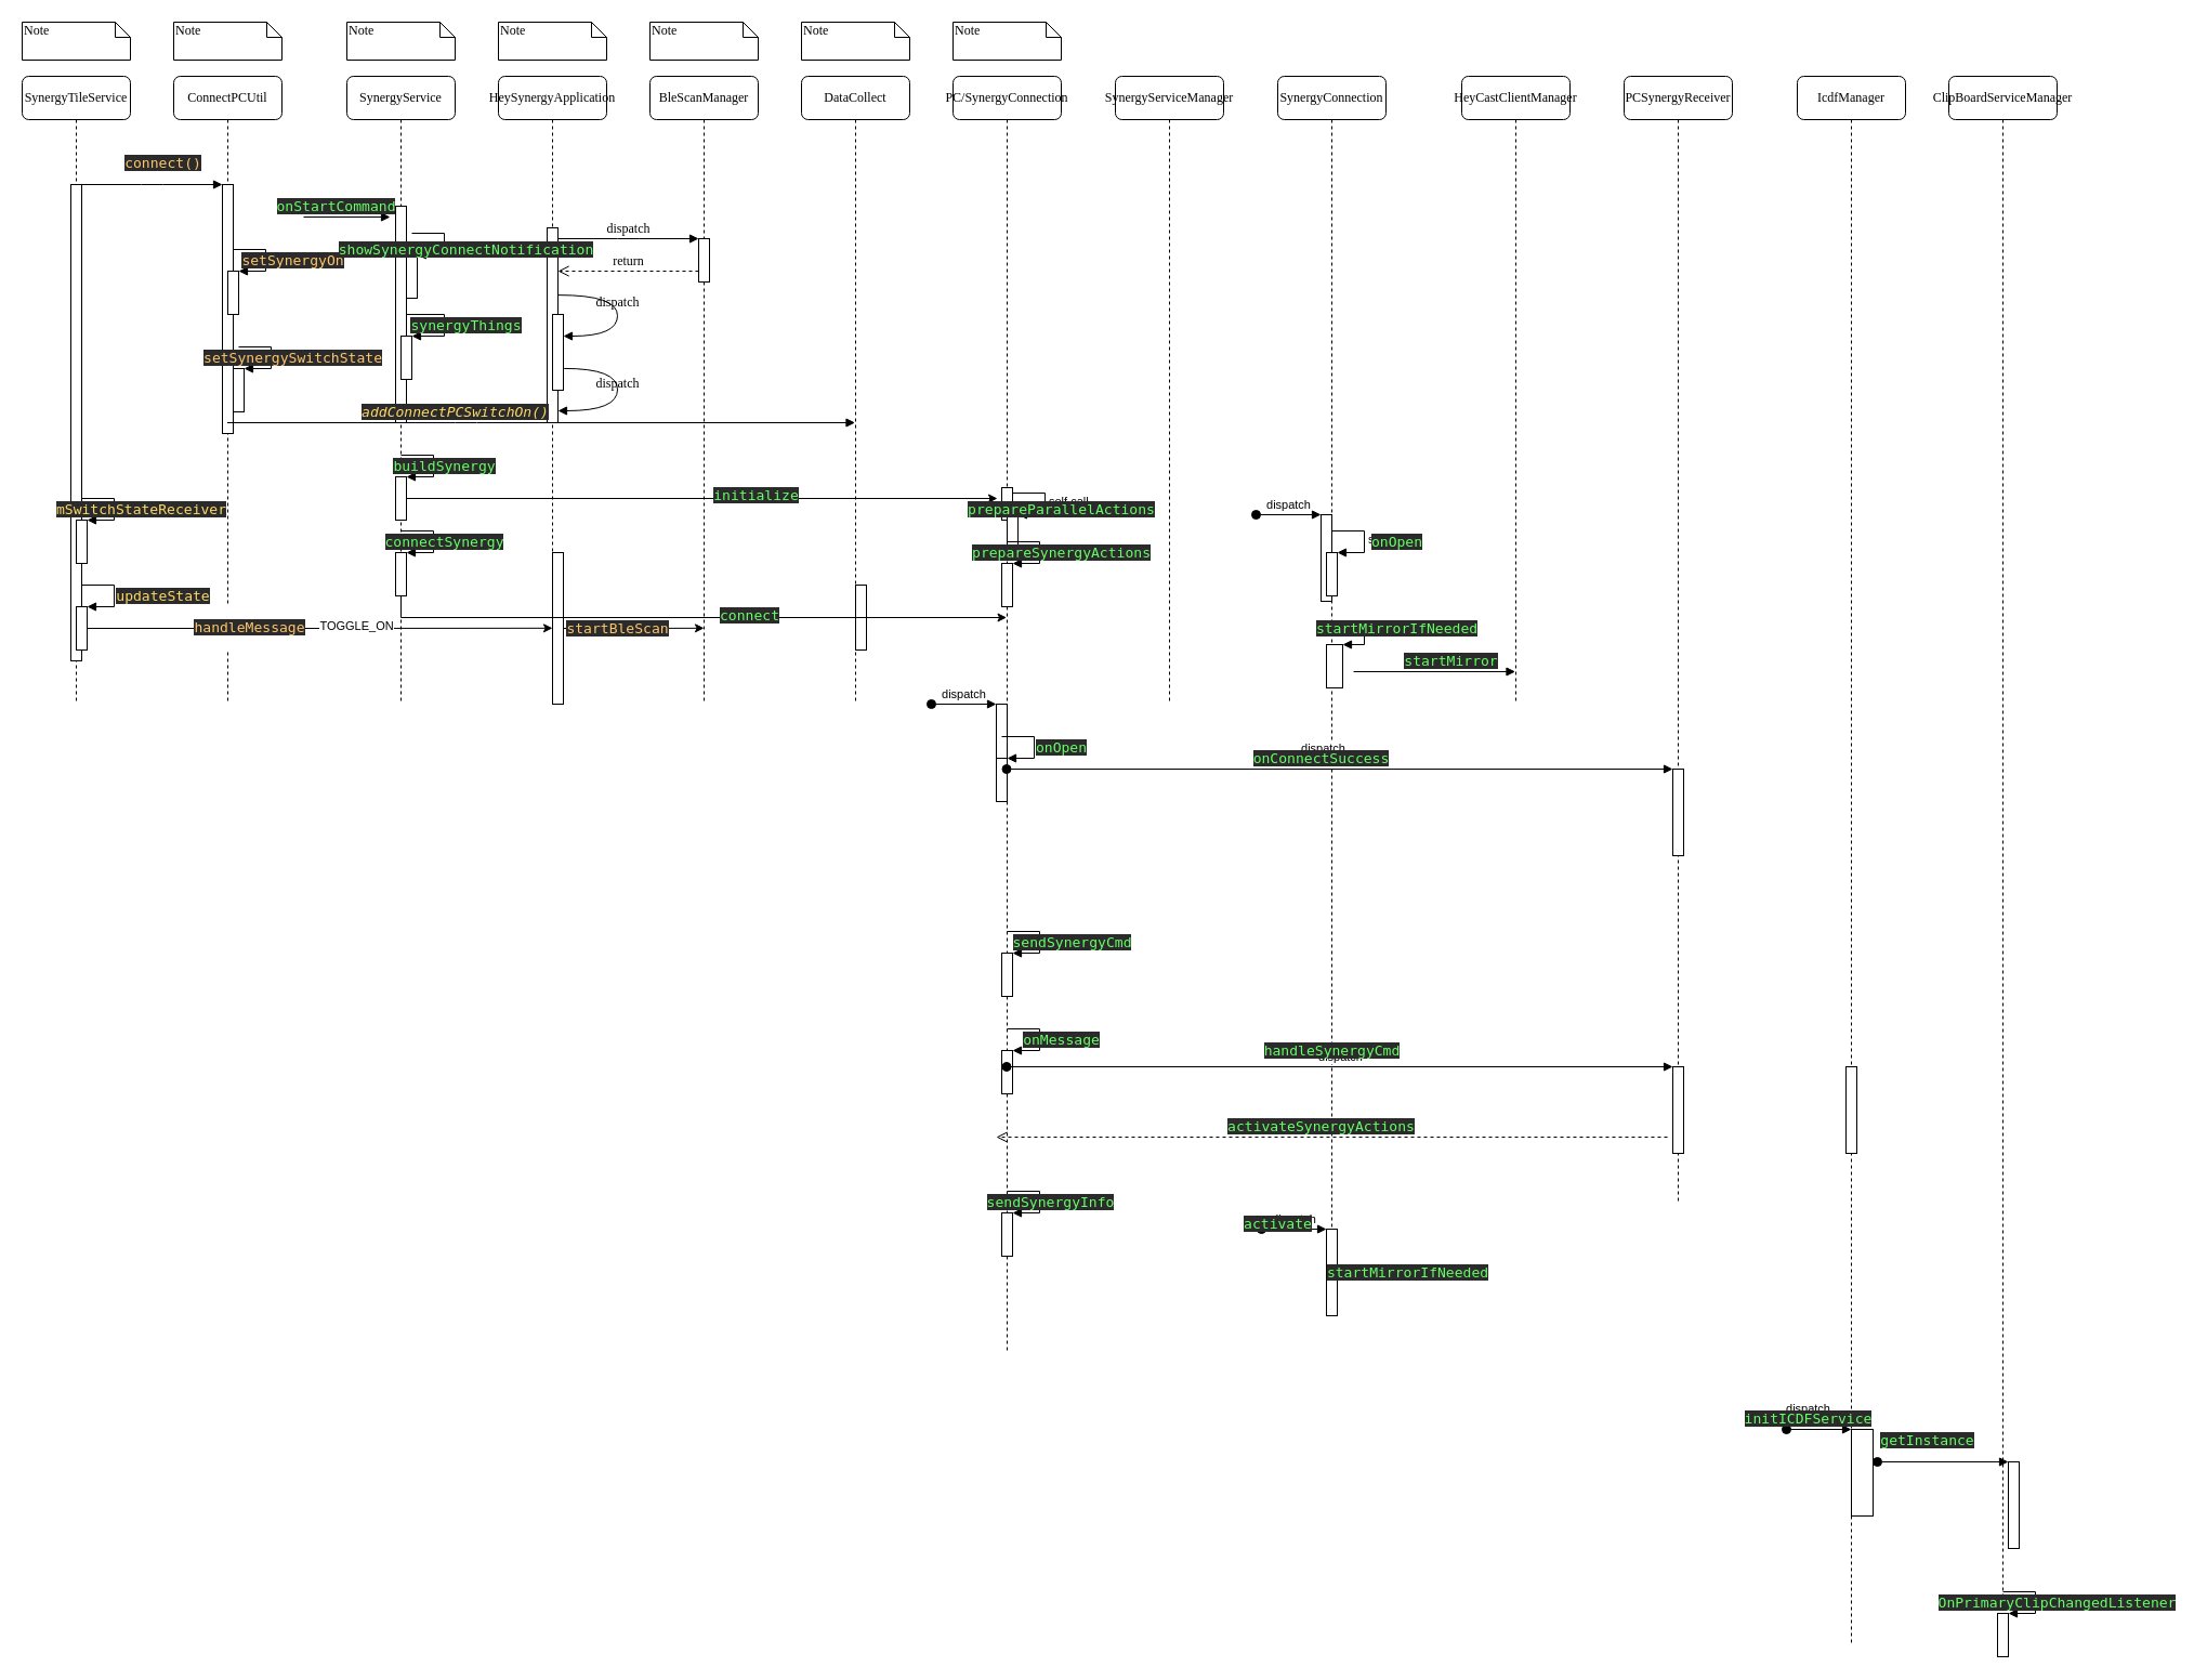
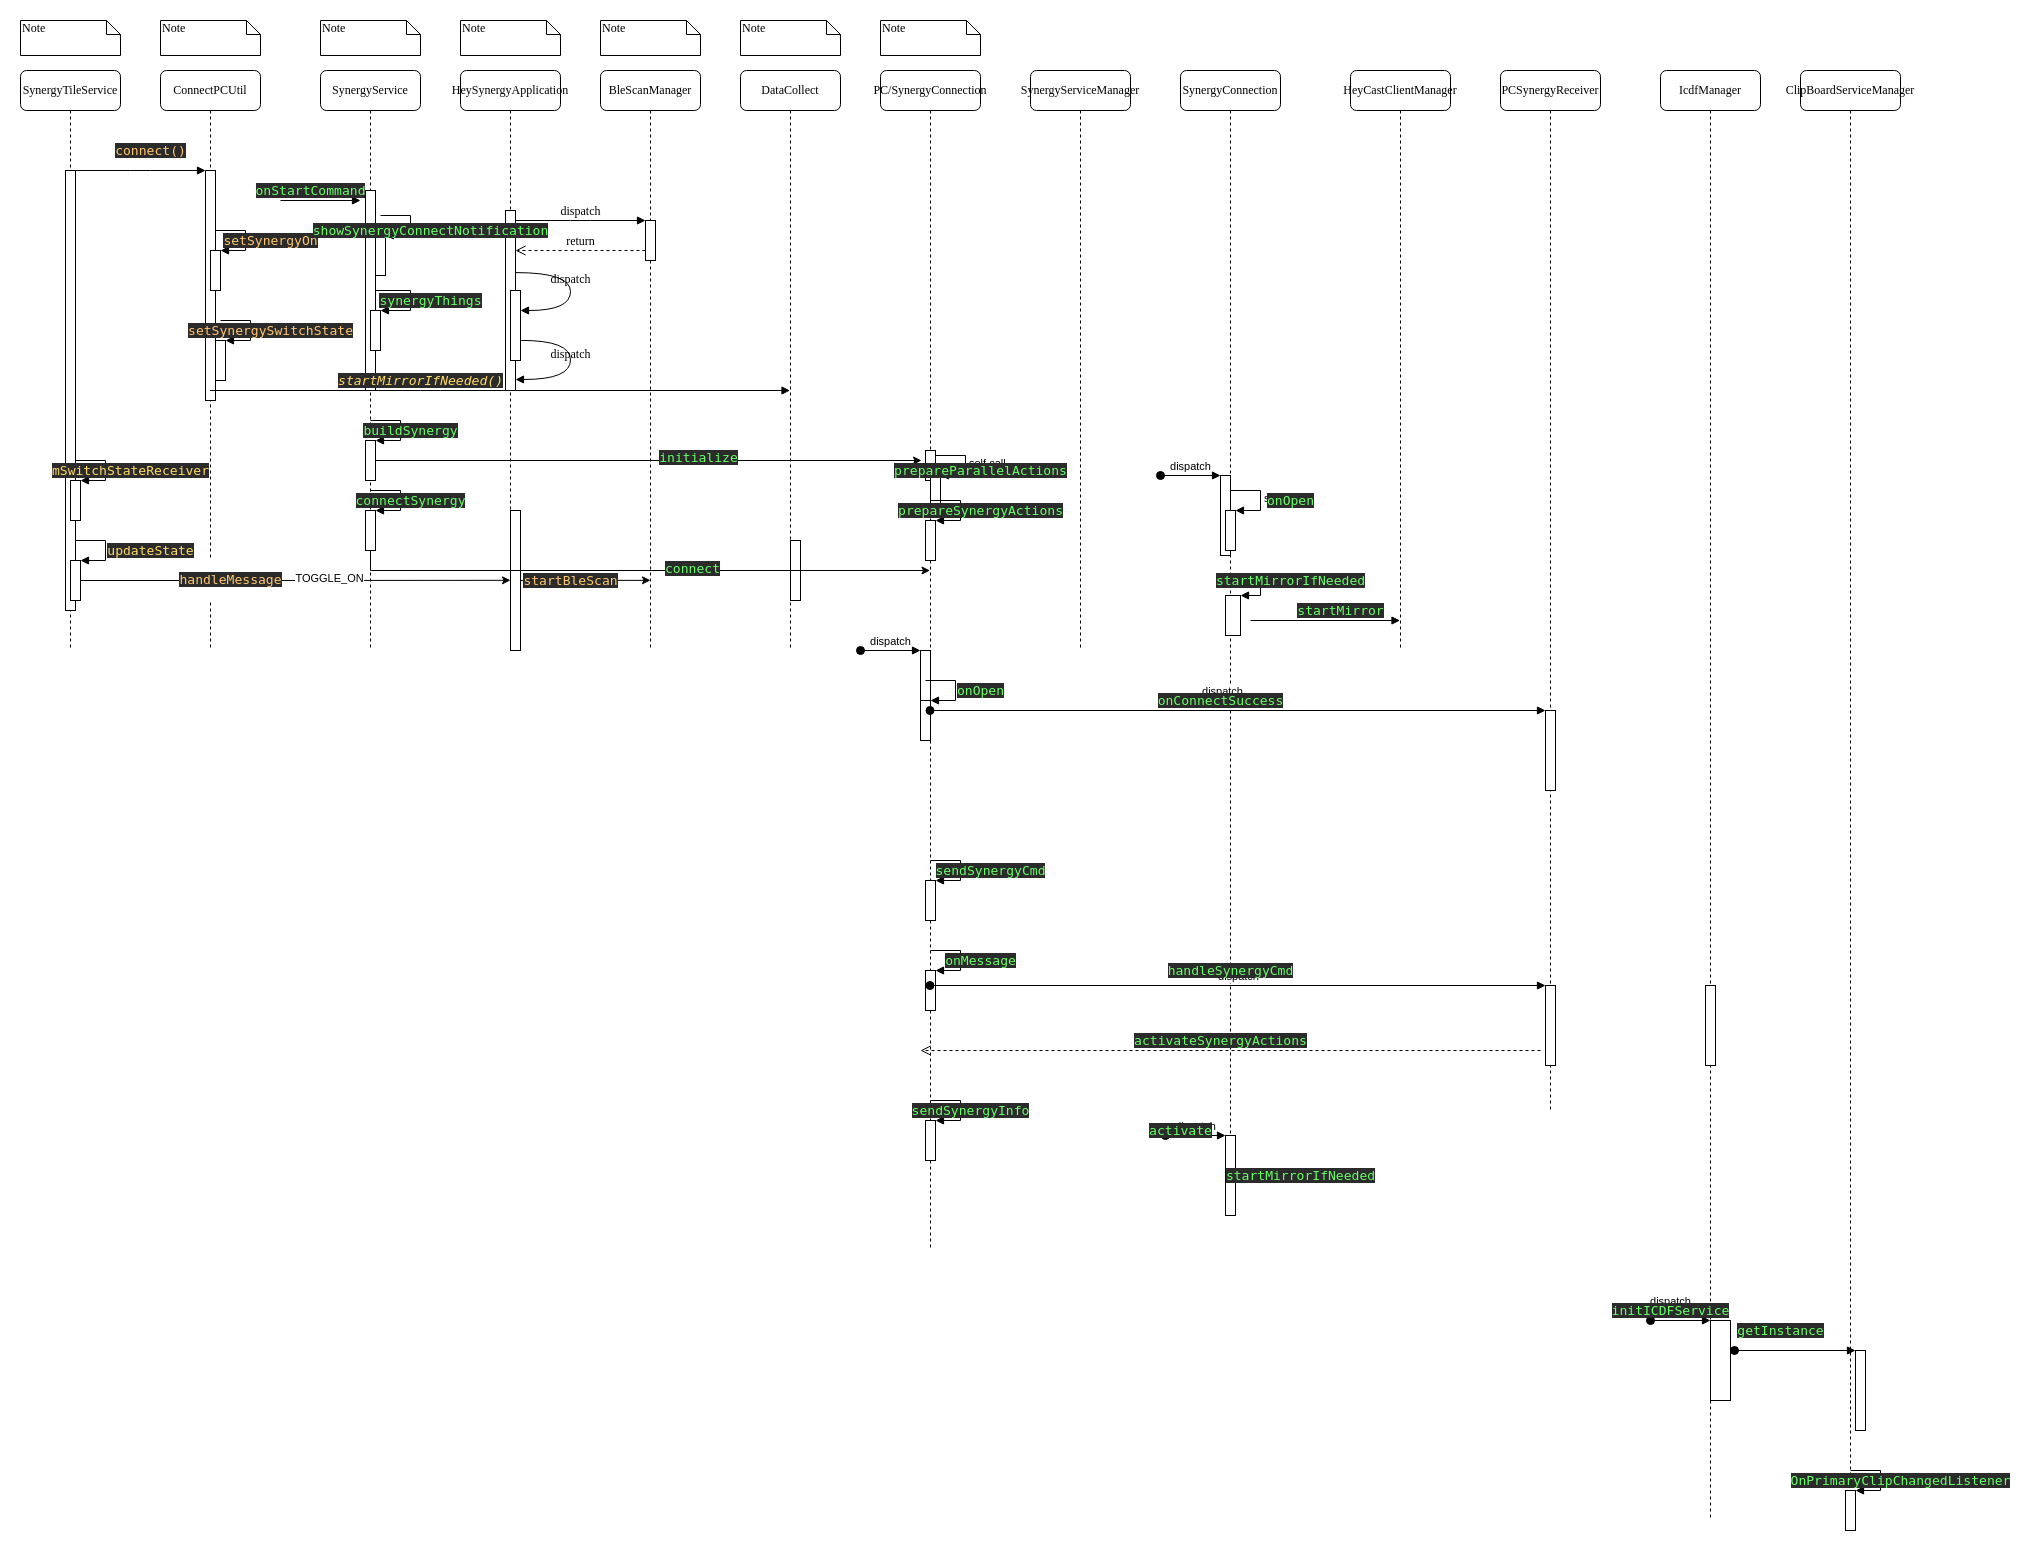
- <mxCell id="61" value="&lt;pre style=&quot;background-color: rgb(43 , 43 , 43) ; font-family: &amp;#34;jetbrains mono&amp;#34; , monospace ; font-size: 9.8pt&quot;&gt;&lt;span style=&quot;font-style: italic&quot;&gt;&lt;font color=&quot;#ffd966&quot;&gt;addConnectPCSwitchOn()&lt;/font&gt;&lt;/span&gt;&lt;/pre&gt;" style="text;html=1;align=center;verticalAlign=middle;resizable=0;points=[];autosize=1;strokeColor=none;" vertex="1" parent="1"><mxGeometry x="335" y="355" width="170" height="50" as="geometry" /></mxCell>
+ <mxCell id="61" value="&lt;pre style=&quot;background-color: rgb(43 , 43 , 43) ; font-family: &amp;#34;jetbrains mono&amp;#34; , monospace ; font-size: 9.8pt&quot;&gt;&lt;span style=&quot;font-style: italic&quot;&gt;&lt;font color=&quot;#ffd966&quot;&gt;startMirrorIfNeeded()&lt;/font&gt;&lt;/span&gt;&lt;/pre&gt;" style="text;html=1;align=center;verticalAlign=middle;resizable=0;points=[];autosize=1;strokeColor=none;" vertex="1" parent="1"><mxGeometry x="335" y="355" width="170" height="50" as="geometry" /></mxCell>
